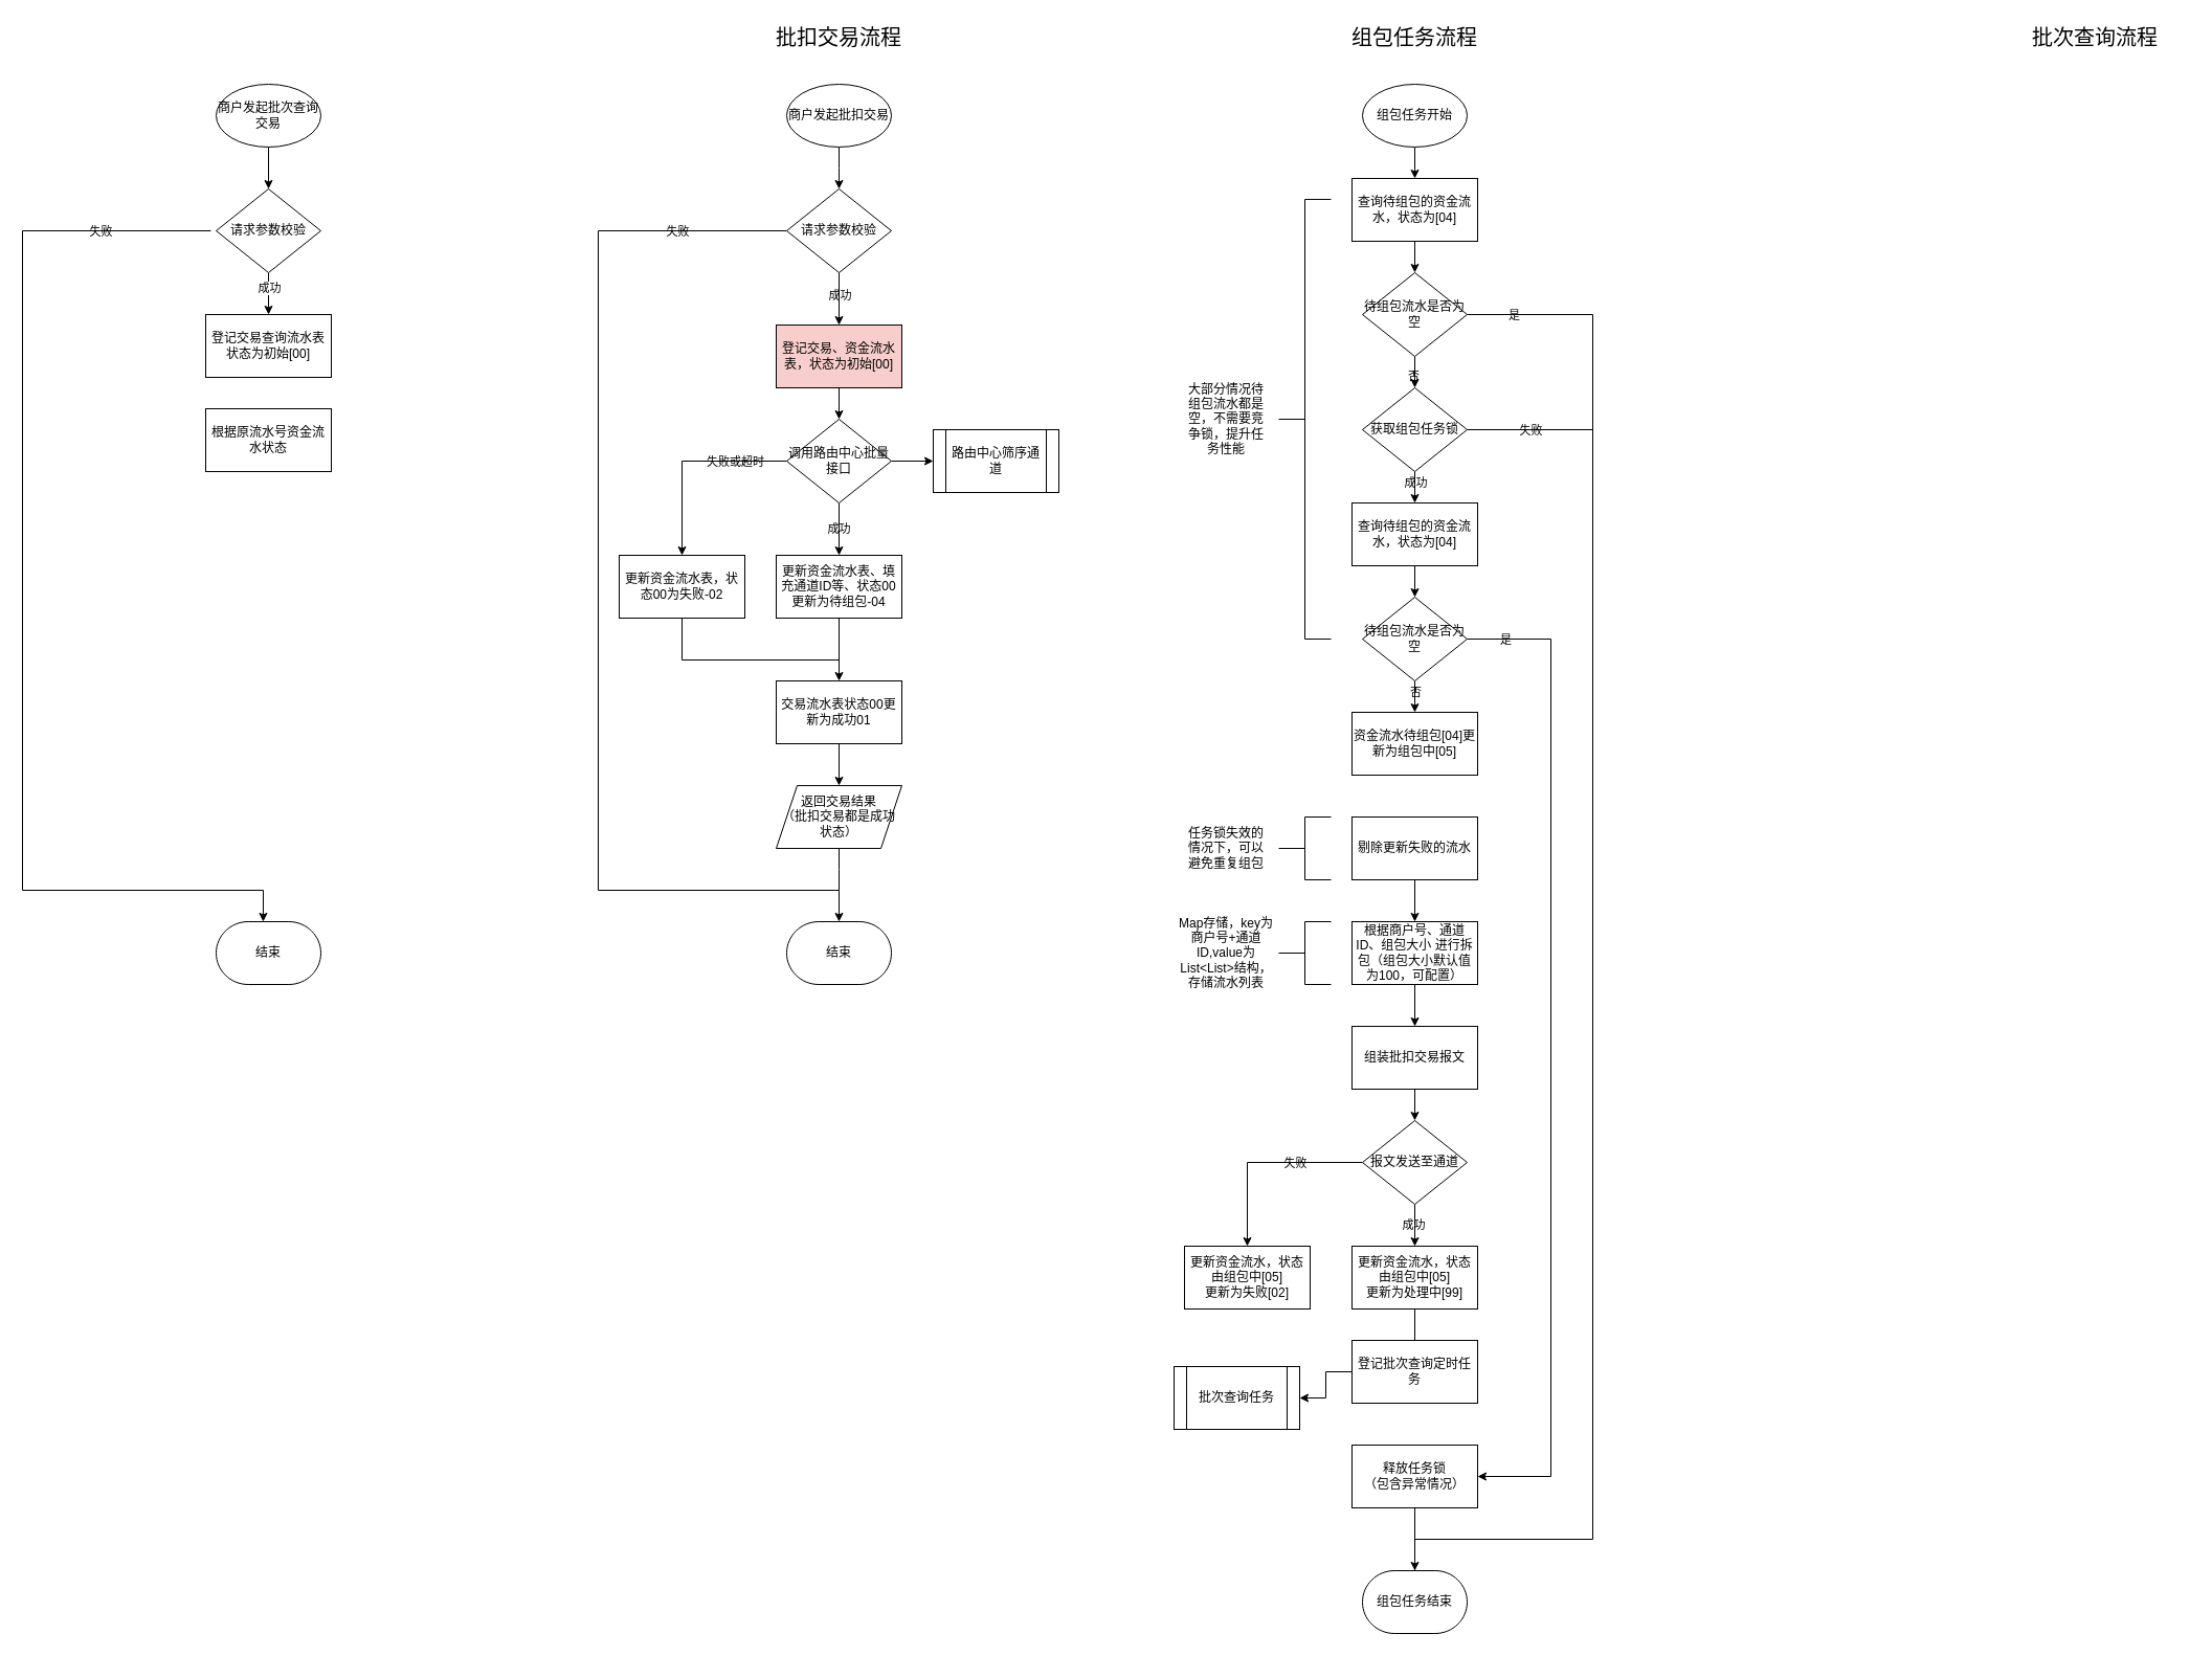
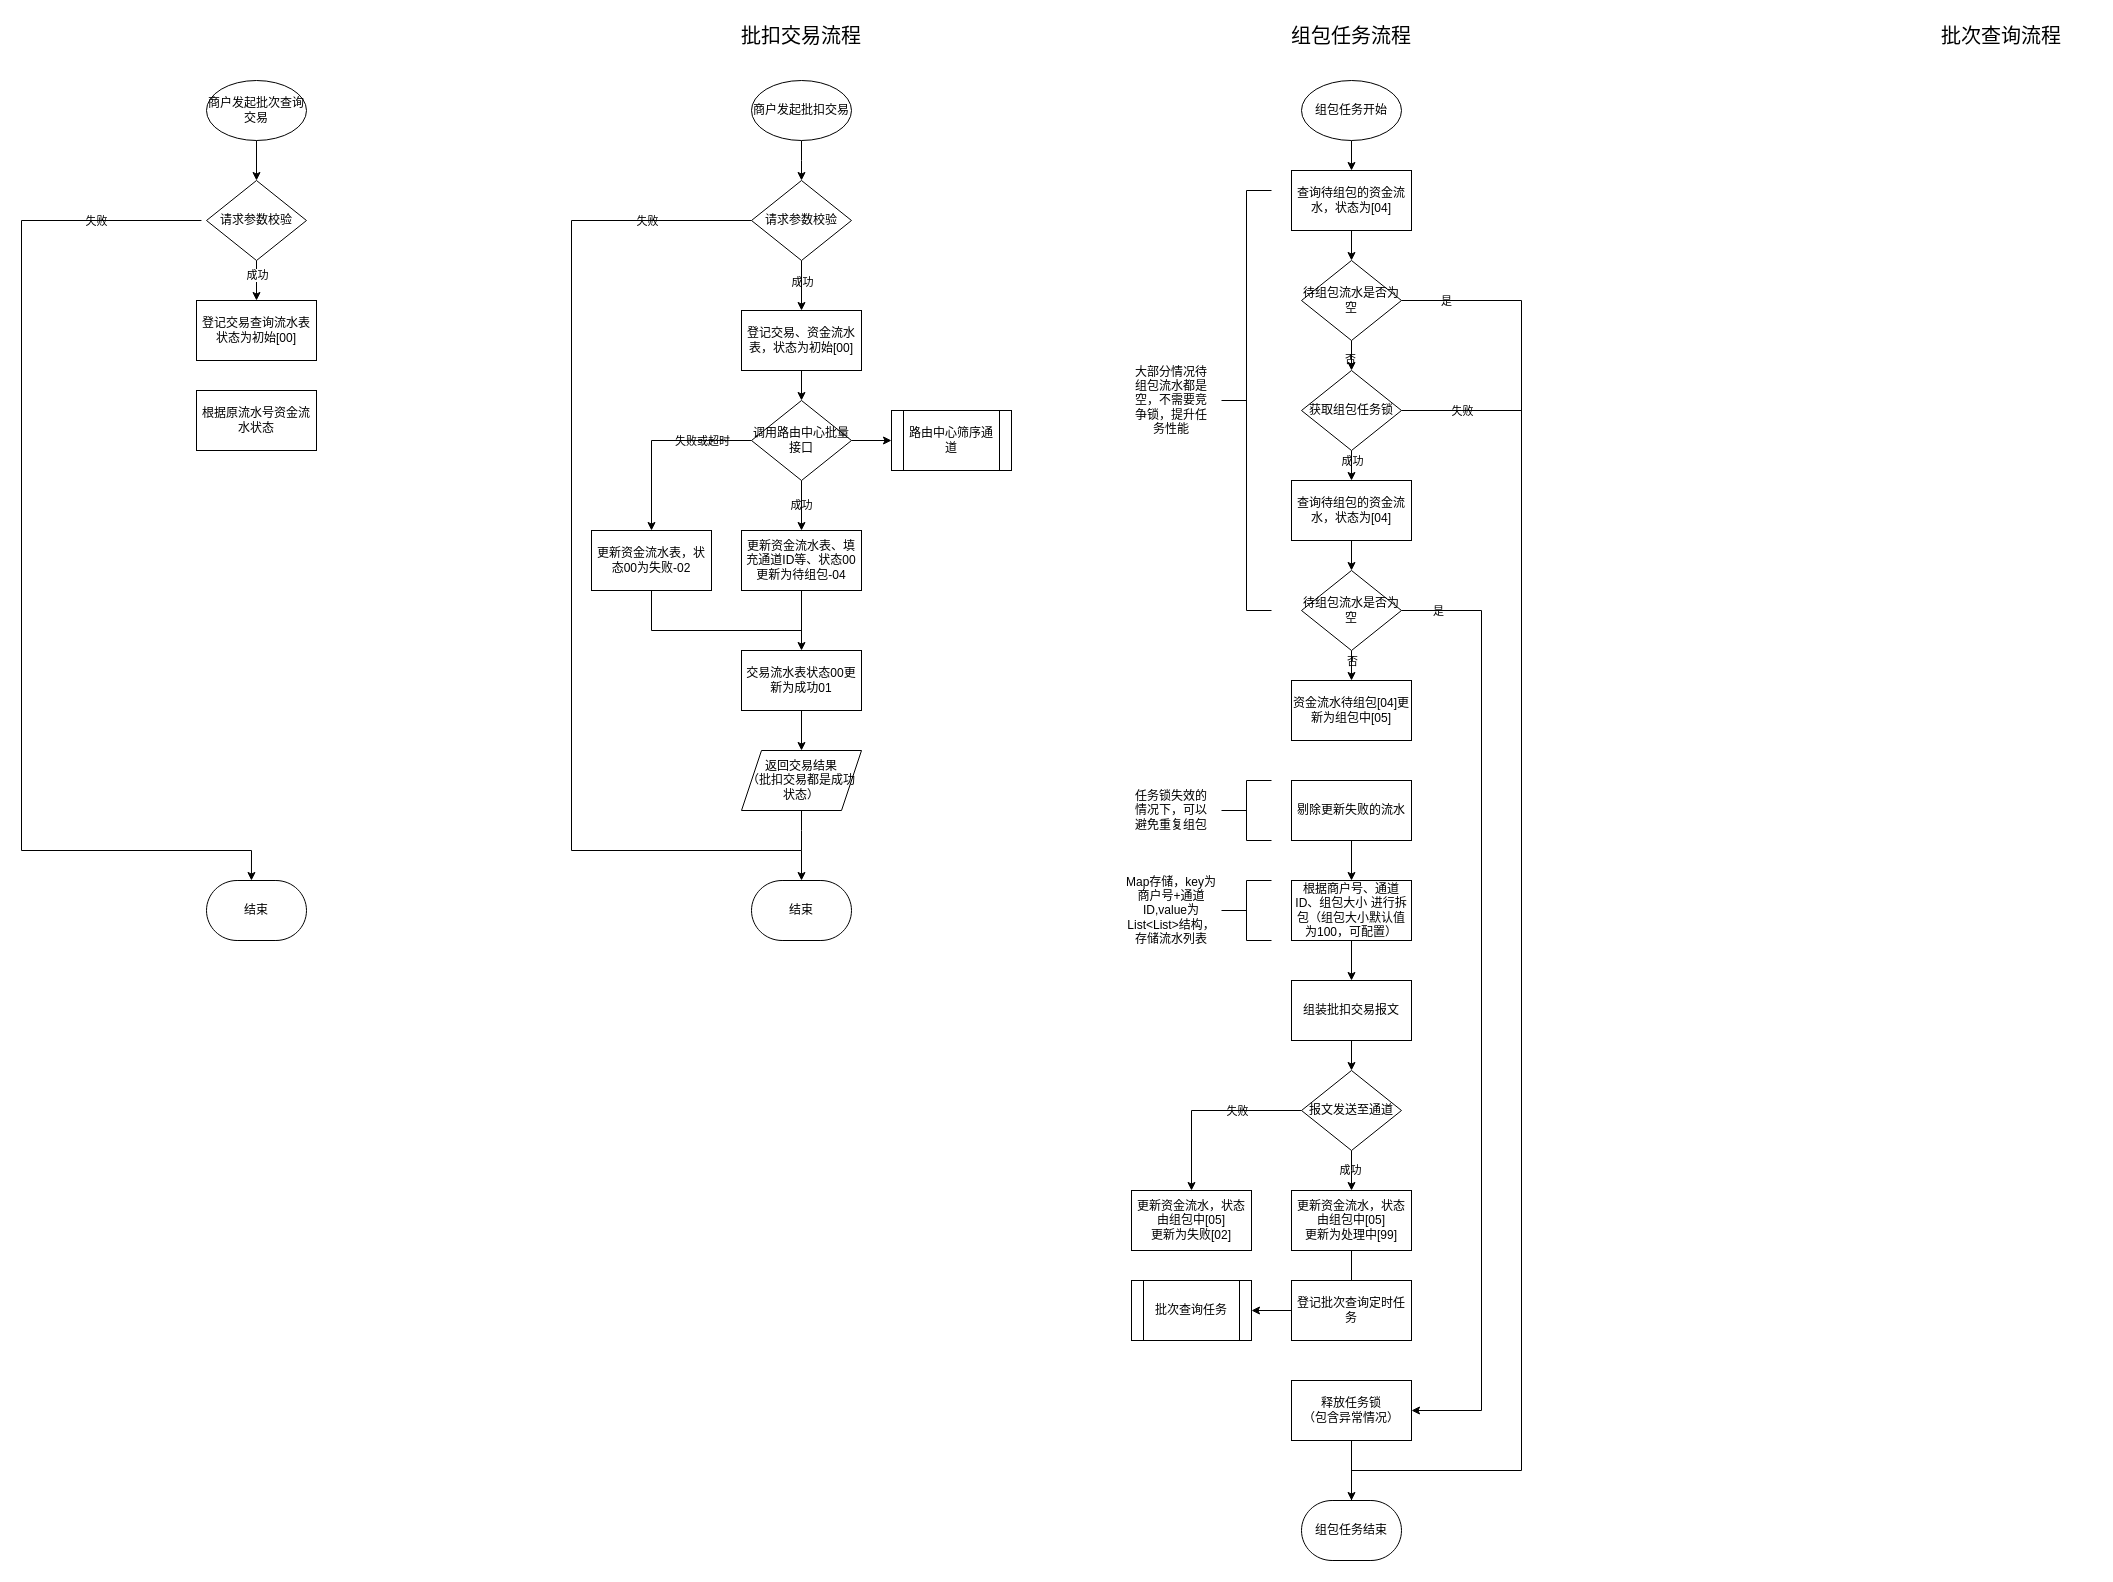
- <mxCell id="8" value="登记交易、资金流水表，状态为初始[00]" style="whiteSpace=wrap;html=1;strokeWidth=1;labelBackgroundColor=none;rounded=0;fillColor=#f8cecc;" vertex="1" parent="1"><mxGeometry x="741" y="310" width="120" height="60" as="geometry" /></mxCell>
+ <mxCell id="8" value="登记交易、资金流水表，状态为初始[00]" style="whiteSpace=wrap;html=1;strokeWidth=1;labelBackgroundColor=none;rounded=0;" vertex="1" parent="1"><mxGeometry x="741" y="310" width="120" height="60" as="geometry" /></mxCell>
- <mxCell id="73" value="批次查询任务" style="shape=process;whiteSpace=wrap;html=1;backgroundOutline=1;strokeWidth=1;labelBackgroundColor=none;rounded=0;" vertex="1" parent="1"><mxGeometry x="1121" y="1305" width="120" height="60" as="geometry" /></mxCell>
+ <mxCell id="73" value="批次查询任务" style="shape=process;whiteSpace=wrap;html=1;backgroundOutline=1;strokeWidth=1;labelBackgroundColor=none;rounded=0;" vertex="1" parent="1"><mxGeometry x="1131" y="1280" width="120" height="60" as="geometry" /></mxCell>
